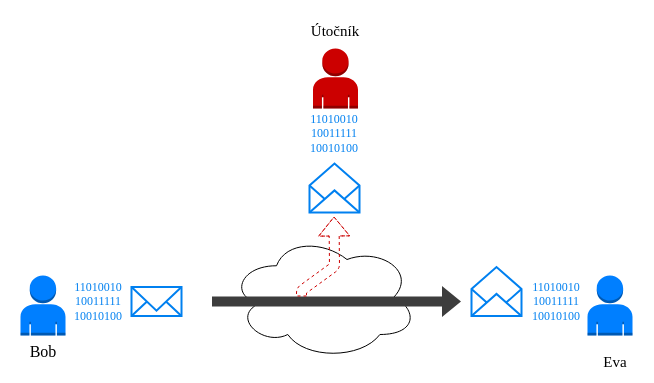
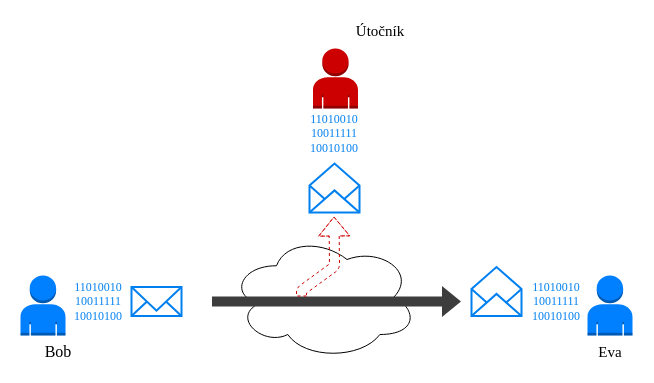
- <mxCell id="10" value="&lt;font style=&quot;font-size: 15px;&quot;&gt;Útočník&lt;/font&gt;" style="text;html=1;strokeColor=none;fillColor=none;align=center;verticalAlign=middle;whiteSpace=wrap;rounded=0;fontSize=15;fontStyle=0;fontFamily=Vafle VUT;" parent="1" vertex="1"><mxGeometry x="315" y="20" width="40" height="20" as="geometry" /></mxCell>
+ <mxCell id="10" value="&lt;font style=&quot;font-size: 15px;&quot;&gt;Útočník&lt;/font&gt;" style="text;html=1;strokeColor=none;fillColor=none;align=center;verticalAlign=middle;whiteSpace=wrap;rounded=0;fontSize=15;fontStyle=0;fontFamily=Vafle VUT;" parent="1" vertex="1"><mxGeometry x="360" y="20" width="40" height="20" as="geometry" /></mxCell>
- <mxCell id="6" value="Bob" style="text;html=1;strokeColor=none;fillColor=none;align=center;verticalAlign=middle;whiteSpace=wrap;rounded=0;fontFamily=Vafle VUT;fontSize=16;fontStyle=0" parent="1" vertex="1"><mxGeometry x="22.5" y="341" width="40" height="20" as="geometry" /></mxCell>
+ <mxCell id="6" value="Bob" style="text;html=1;strokeColor=none;fillColor=none;align=center;verticalAlign=middle;whiteSpace=wrap;rounded=0;fontFamily=Vafle VUT;fontSize=16;fontStyle=0" parent="1" vertex="1"><mxGeometry x="37.5" y="341" width="40" height="20" as="geometry" /></mxCell>
- <mxCell id="14" value="Eva" style="text;html=1;strokeColor=none;fillColor=none;align=center;verticalAlign=middle;whiteSpace=wrap;rounded=0;fontFamily=Vafle VUT;fontStyle=0;fontSize=15;" parent="1" vertex="1"><mxGeometry x="594.5" y="351" width="40" height="20" as="geometry" /></mxCell>
+ <mxCell id="14" value="Eva" style="text;html=1;strokeColor=none;fillColor=none;align=center;verticalAlign=middle;whiteSpace=wrap;rounded=0;fontFamily=Vafle VUT;fontStyle=0;fontSize=15;" parent="1" vertex="1"><mxGeometry x="589.5" y="341" width="40" height="20" as="geometry" /></mxCell>
